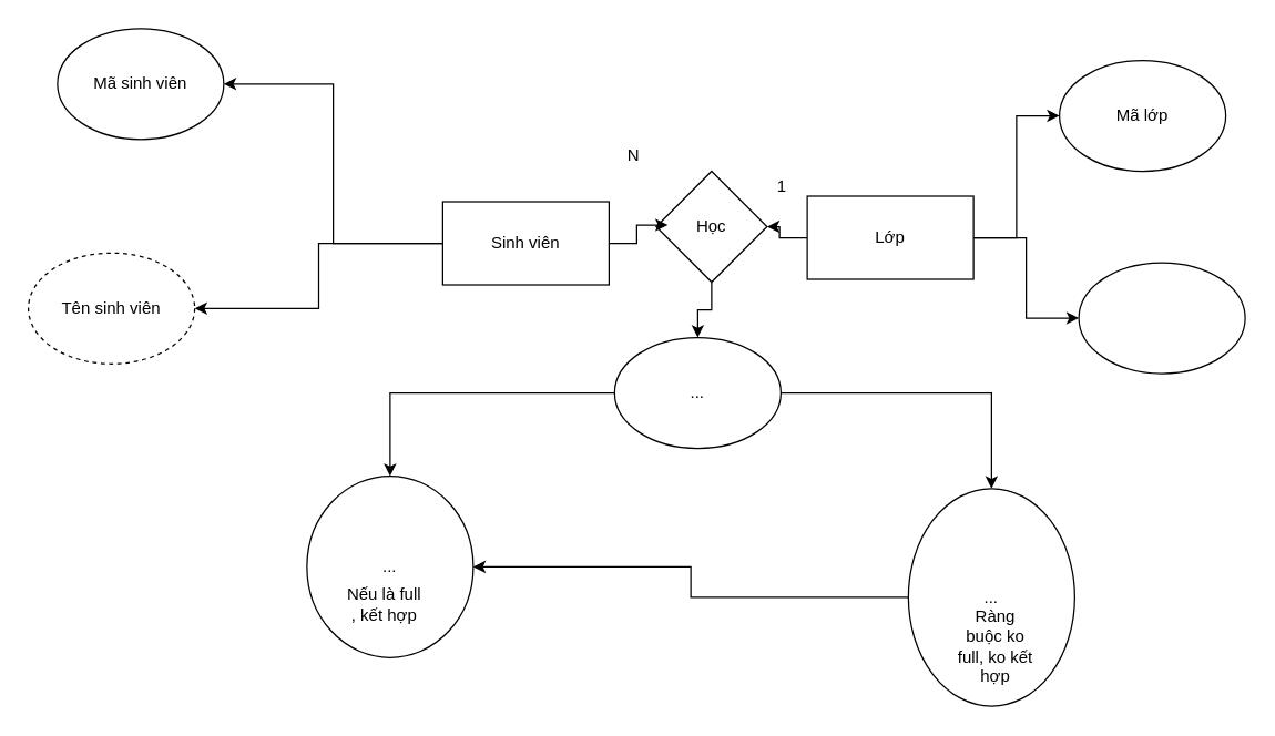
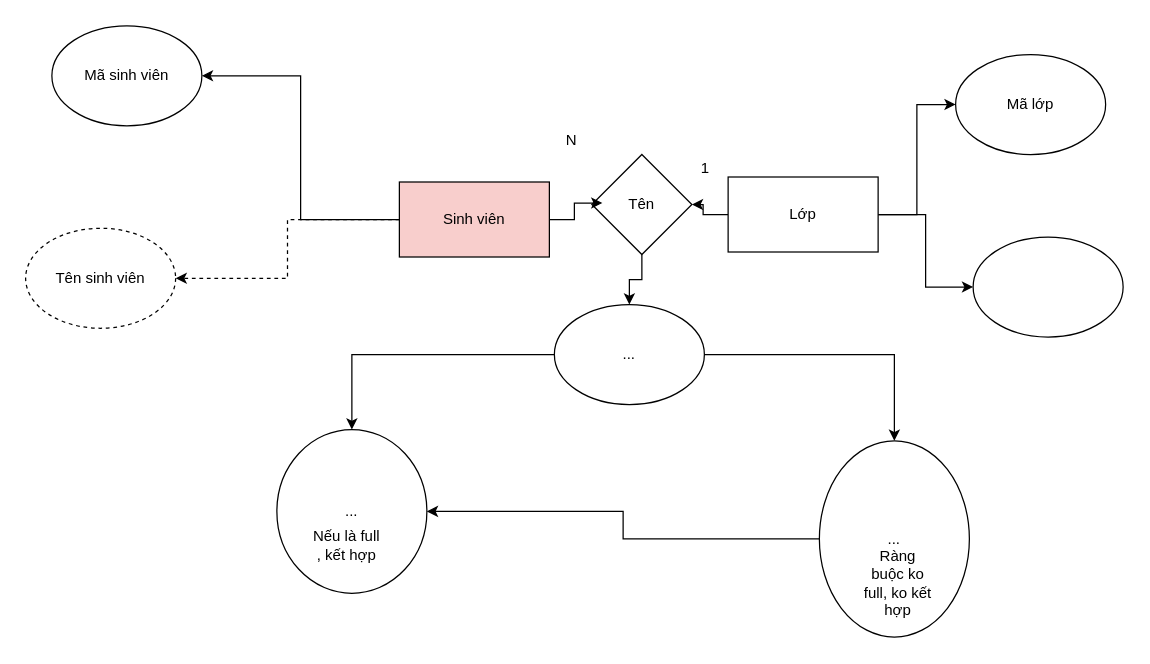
- <mxCell id="3" value="Học" style="rhombus;whiteSpace=wrap;html=1;" vertex="1" parent="1"><mxGeometry x="473" y="123" width="80" height="80" as="geometry" /></mxCell>
+ <mxCell id="3" value="Tên" style="rhombus;whiteSpace=wrap;html=1;" vertex="1" parent="1"><mxGeometry x="473" y="123" width="80" height="80" as="geometry" /></mxCell>
- <mxCell id="6" value="Sinh viên" style="rounded=0;whiteSpace=wrap;html=1;" vertex="1" parent="1"><mxGeometry x="319" y="145" width="120" height="60" as="geometry" /></mxCell>
+ <mxCell id="6" value="Sinh viên" style="rounded=0;whiteSpace=wrap;html=1;fillColor=#f8cecc;" vertex="1" parent="1"><mxGeometry x="319" y="145" width="120" height="60" as="geometry" /></mxCell>
- <mxCell id="5" style="edgeStyle=orthogonalEdgeStyle;rounded=0;orthogonalLoop=1;jettySize=auto;html=1;entryX=1;entryY=0.5;entryDx=0;entryDy=0;" edge="1" parent="1" source="6" target="17"><mxGeometry relative="1" as="geometry" /></mxCell>
+ <mxCell id="5" style="edgeStyle=orthogonalEdgeStyle;rounded=0;orthogonalLoop=1;jettySize=auto;html=1;entryX=1;entryY=0.5;entryDx=0;entryDy=0;dashed=1;" edge="1" parent="1" source="6" target="17"><mxGeometry relative="1" as="geometry" /></mxCell>
